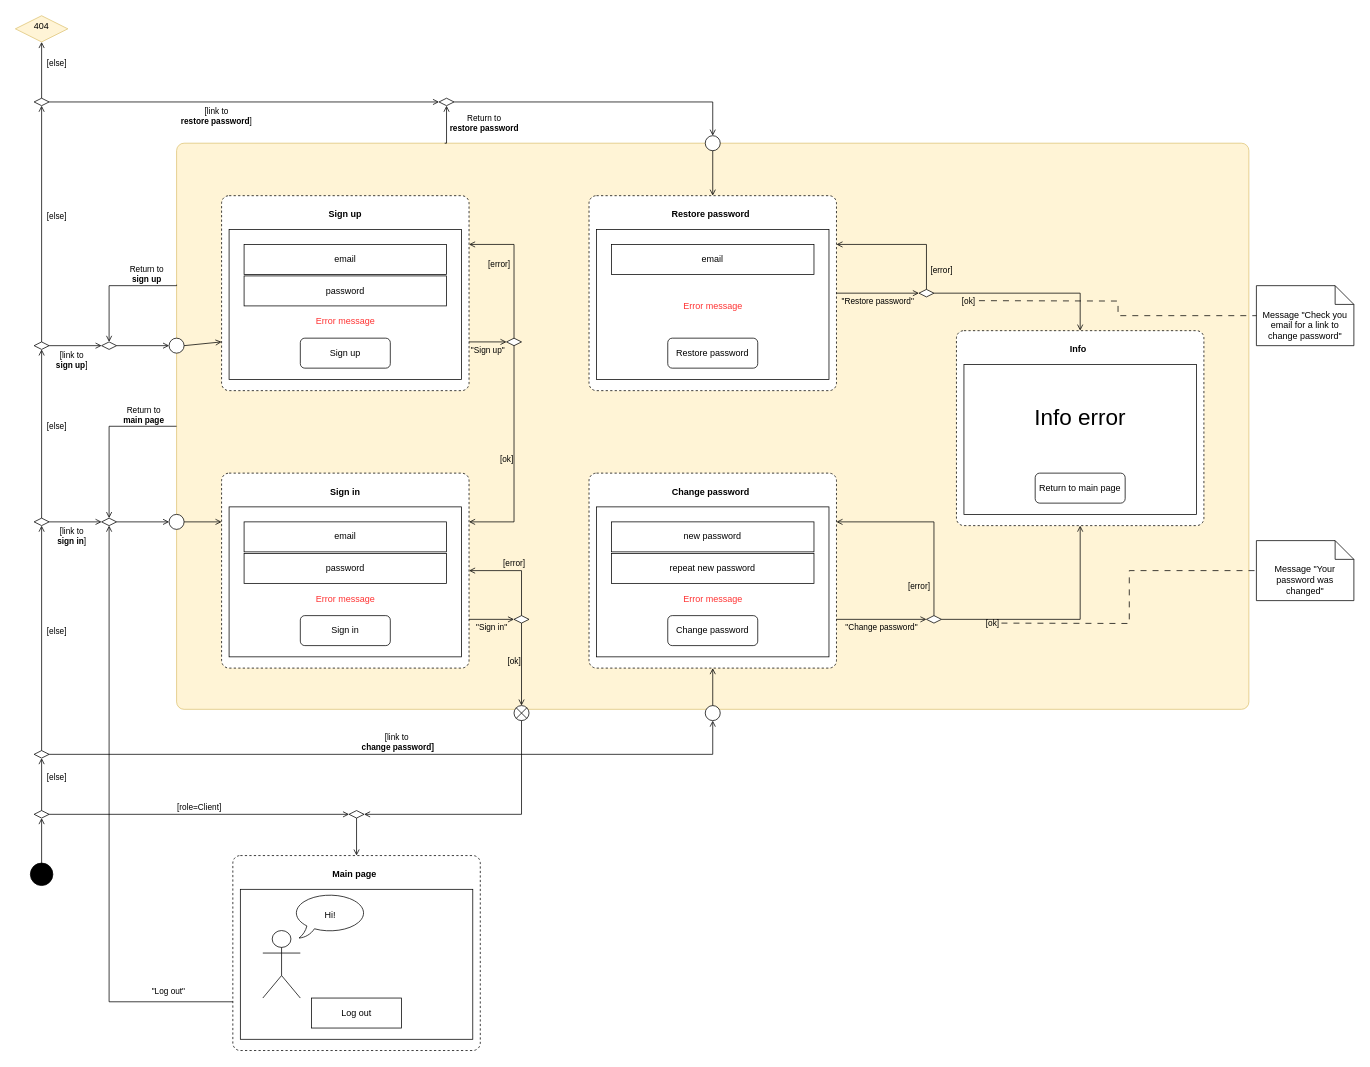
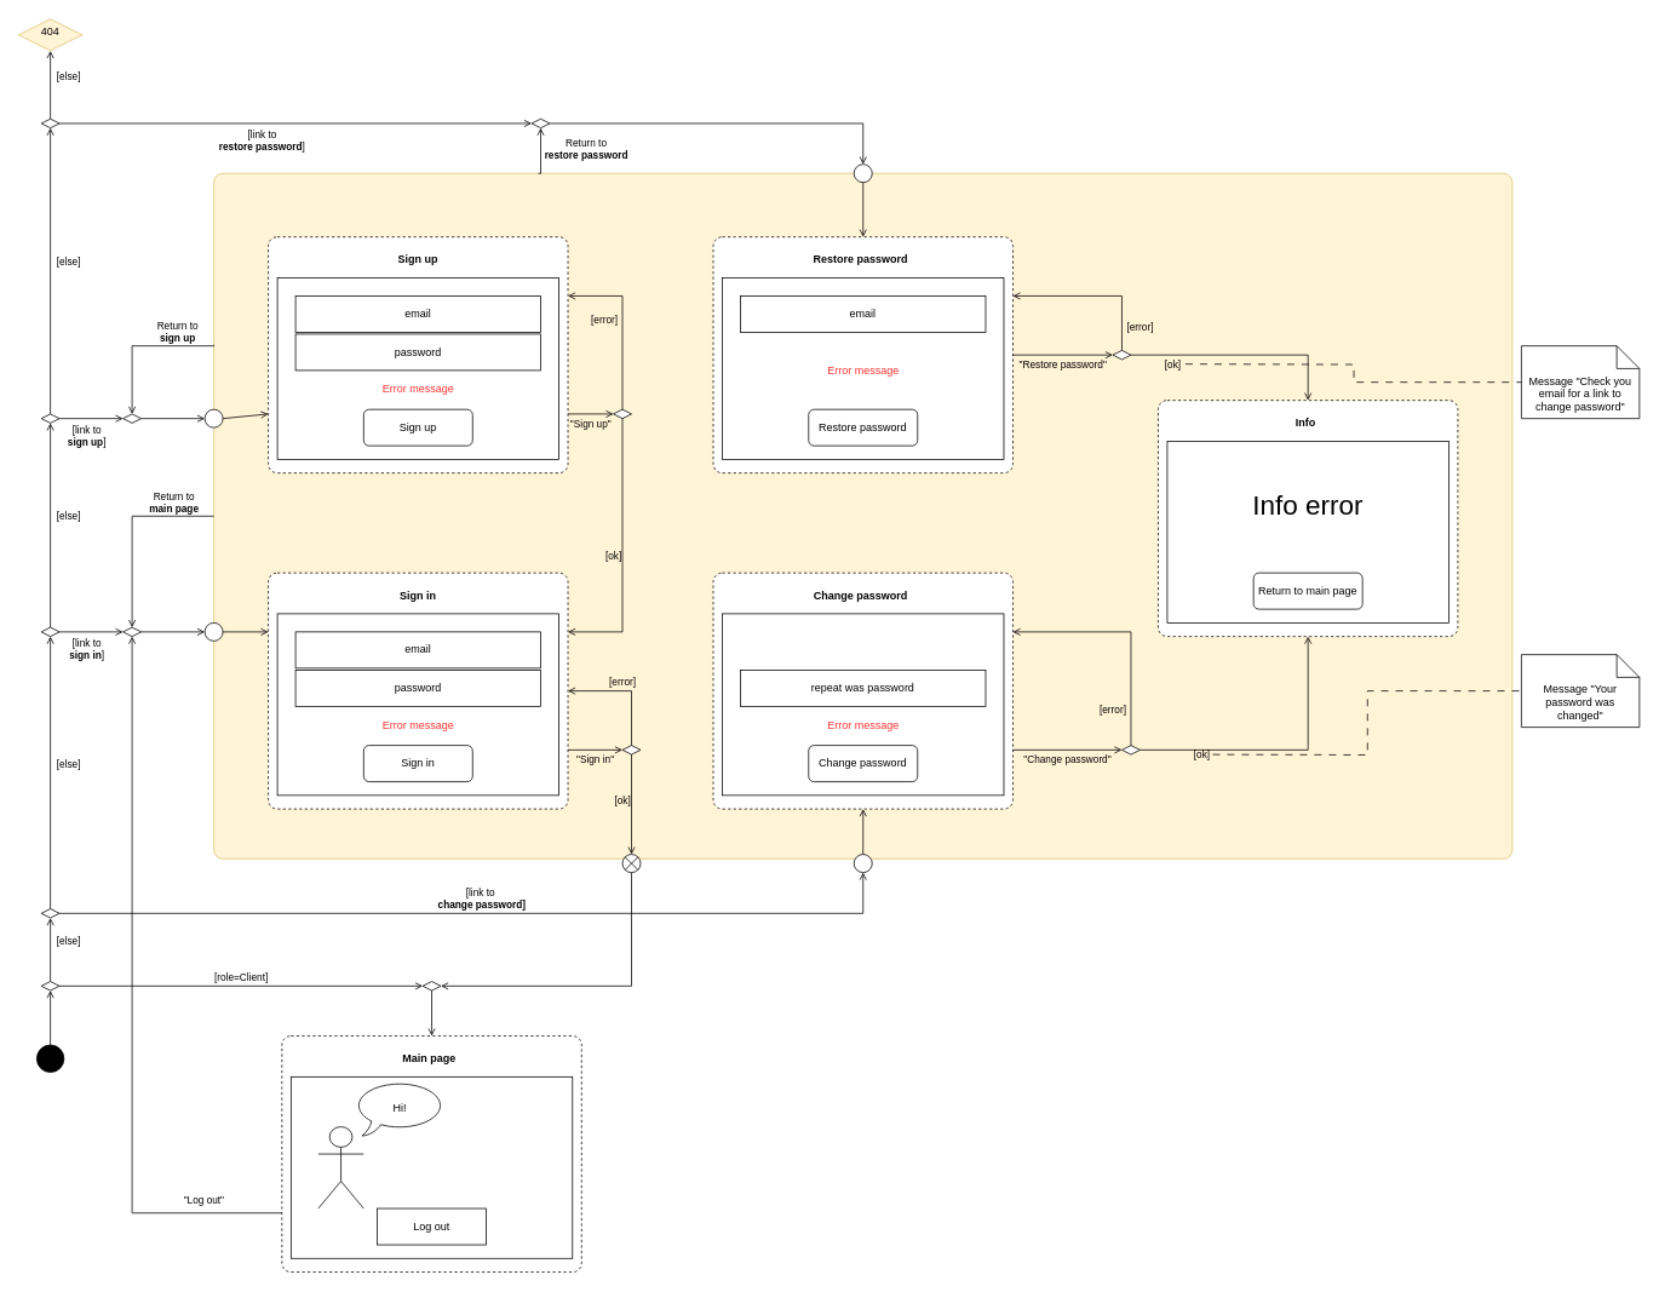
- <mxCell id="30" value="new password" style="rounded=0;whiteSpace=wrap;html=1;" vertex="1" parent="26"><mxGeometry x="30" y="65" width="270" height="40" as="geometry" /></mxCell>
- <mxCell id="33" value="repeat new password" style="rounded=0;whiteSpace=wrap;html=1;" vertex="1" parent="26"><mxGeometry x="30" y="107" width="270" height="40" as="geometry" /></mxCell>
+ <mxCell id="33" value="repeat was password" style="rounded=0;whiteSpace=wrap;html=1;" vertex="1" parent="26"><mxGeometry x="30" y="107" width="270" height="40" as="geometry" /></mxCell>
